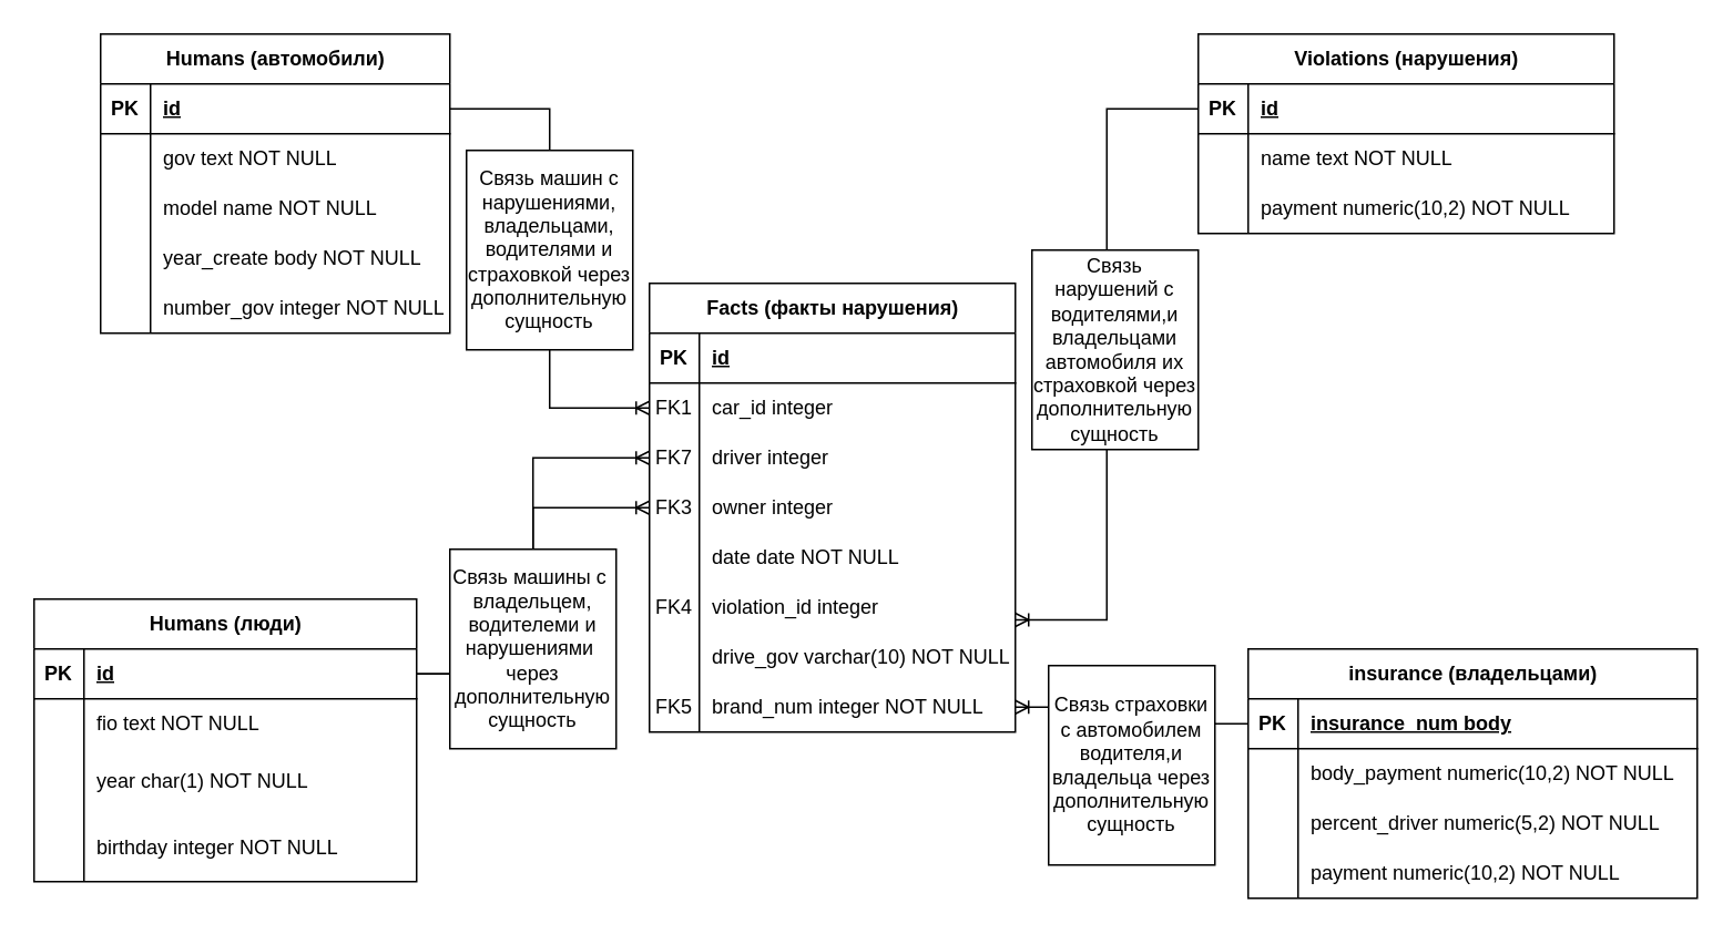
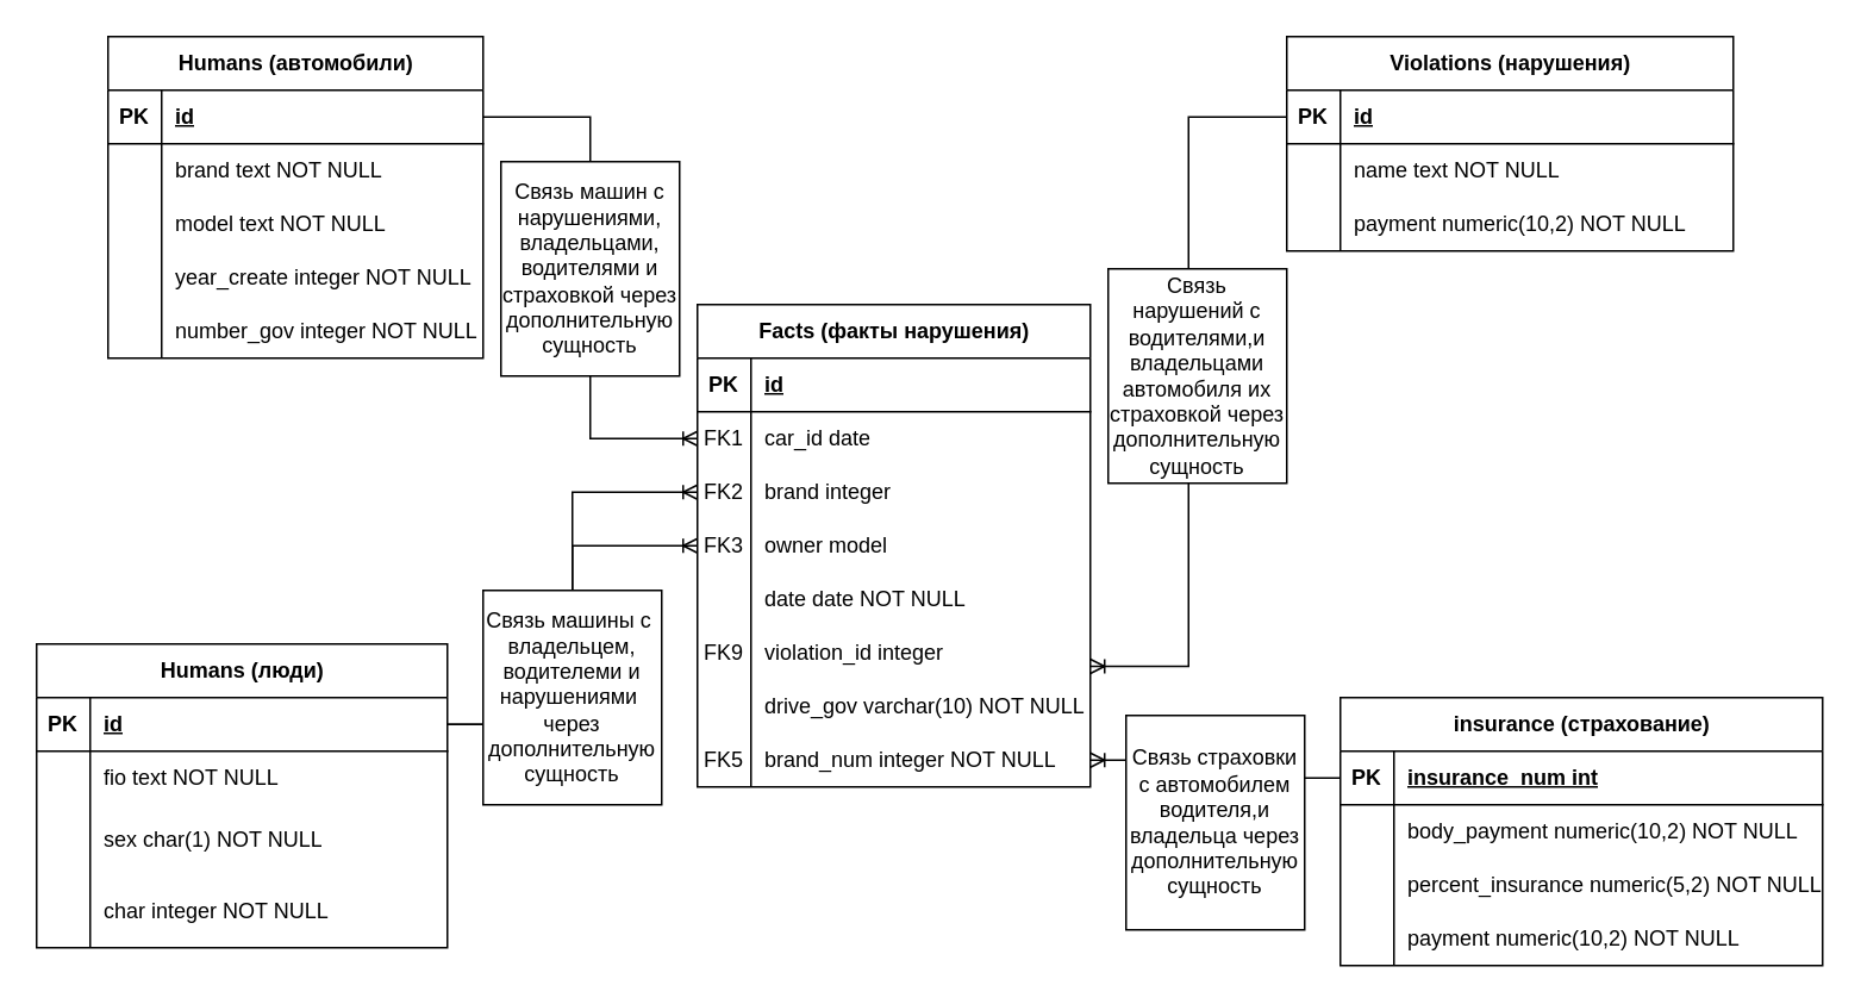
- <mxCell id="8" value="gov text NOT NULL" style="shape=partialRectangle;connectable=0;fillColor=none;top=0;left=0;bottom=0;right=0;align=left;spacingLeft=6;overflow=hidden;whiteSpace=wrap;html=1;" parent="6" vertex="1"><mxGeometry x="30" width="180" height="30" as="geometry"><mxRectangle width="180" height="30" as="alternateBounds" /></mxGeometry></mxCell>
+ <mxCell id="8" value="brand text NOT NULL" style="shape=partialRectangle;connectable=0;fillColor=none;top=0;left=0;bottom=0;right=0;align=left;spacingLeft=6;overflow=hidden;whiteSpace=wrap;html=1;" parent="6" vertex="1"><mxGeometry x="30" width="180" height="30" as="geometry"><mxRectangle width="180" height="30" as="alternateBounds" /></mxGeometry></mxCell>
- <mxCell id="11" value="model name NOT NULL" style="shape=partialRectangle;connectable=0;fillColor=none;top=0;left=0;bottom=0;right=0;align=left;spacingLeft=6;overflow=hidden;whiteSpace=wrap;html=1;" parent="9" vertex="1"><mxGeometry x="30" width="180" height="30" as="geometry"><mxRectangle width="180" height="30" as="alternateBounds" /></mxGeometry></mxCell>
+ <mxCell id="11" value="model text NOT NULL" style="shape=partialRectangle;connectable=0;fillColor=none;top=0;left=0;bottom=0;right=0;align=left;spacingLeft=6;overflow=hidden;whiteSpace=wrap;html=1;" parent="9" vertex="1"><mxGeometry x="30" width="180" height="30" as="geometry"><mxRectangle width="180" height="30" as="alternateBounds" /></mxGeometry></mxCell>
- <mxCell id="14" value="year_create body NOT NULL" style="shape=partialRectangle;connectable=0;fillColor=none;top=0;left=0;bottom=0;right=0;align=left;spacingLeft=6;overflow=hidden;whiteSpace=wrap;html=1;" parent="12" vertex="1"><mxGeometry x="30" width="180" height="30" as="geometry"><mxRectangle width="180" height="30" as="alternateBounds" /></mxGeometry></mxCell>
+ <mxCell id="14" value="year_create integer NOT NULL" style="shape=partialRectangle;connectable=0;fillColor=none;top=0;left=0;bottom=0;right=0;align=left;spacingLeft=6;overflow=hidden;whiteSpace=wrap;html=1;" parent="12" vertex="1"><mxGeometry x="30" width="180" height="30" as="geometry"><mxRectangle width="180" height="30" as="alternateBounds" /></mxGeometry></mxCell>
- <mxCell id="34" value="&lt;div&gt;car_id integer&lt;/div&gt;" style="shape=partialRectangle;connectable=0;fillColor=none;top=0;left=0;bottom=0;right=0;align=left;spacingLeft=6;overflow=hidden;whiteSpace=wrap;html=1;" parent="32" vertex="1"><mxGeometry x="30" width="190" height="30" as="geometry"><mxRectangle width="190" height="30" as="alternateBounds" /></mxGeometry></mxCell>
+ <mxCell id="34" value="&lt;div&gt;car_id date&lt;/div&gt;" style="shape=partialRectangle;connectable=0;fillColor=none;top=0;left=0;bottom=0;right=0;align=left;spacingLeft=6;overflow=hidden;whiteSpace=wrap;html=1;" parent="32" vertex="1"><mxGeometry x="30" width="190" height="30" as="geometry"><mxRectangle width="190" height="30" as="alternateBounds" /></mxGeometry></mxCell>
- <mxCell id="36" value="FK7" style="shape=partialRectangle;connectable=0;fillColor=none;top=0;left=0;bottom=0;right=0;editable=1;overflow=hidden;whiteSpace=wrap;html=1;" parent="35" vertex="1"><mxGeometry width="30" height="30" as="geometry"><mxRectangle width="30" height="30" as="alternateBounds" /></mxGeometry></mxCell>
+ <mxCell id="36" value="FK2" style="shape=partialRectangle;connectable=0;fillColor=none;top=0;left=0;bottom=0;right=0;editable=1;overflow=hidden;whiteSpace=wrap;html=1;" parent="35" vertex="1"><mxGeometry width="30" height="30" as="geometry"><mxRectangle width="30" height="30" as="alternateBounds" /></mxGeometry></mxCell>
- <mxCell id="37" value="&lt;div&gt;driver integer&lt;br&gt;&lt;/div&gt;" style="shape=partialRectangle;connectable=0;fillColor=none;top=0;left=0;bottom=0;right=0;align=left;spacingLeft=6;overflow=hidden;whiteSpace=wrap;html=1;" parent="35" vertex="1"><mxGeometry x="30" width="190" height="30" as="geometry"><mxRectangle width="190" height="30" as="alternateBounds" /></mxGeometry></mxCell>
+ <mxCell id="37" value="&lt;div&gt;brand integer&lt;br&gt;&lt;/div&gt;" style="shape=partialRectangle;connectable=0;fillColor=none;top=0;left=0;bottom=0;right=0;align=left;spacingLeft=6;overflow=hidden;whiteSpace=wrap;html=1;" parent="35" vertex="1"><mxGeometry x="30" width="190" height="30" as="geometry"><mxRectangle width="190" height="30" as="alternateBounds" /></mxGeometry></mxCell>
- <mxCell id="40" value="&lt;div&gt;owner integer&lt;/div&gt;" style="shape=partialRectangle;connectable=0;fillColor=none;top=0;left=0;bottom=0;right=0;align=left;spacingLeft=6;overflow=hidden;whiteSpace=wrap;html=1;" parent="38" vertex="1"><mxGeometry x="30" width="190" height="30" as="geometry"><mxRectangle width="190" height="30" as="alternateBounds" /></mxGeometry></mxCell>
+ <mxCell id="40" value="&lt;div&gt;owner model&lt;/div&gt;" style="shape=partialRectangle;connectable=0;fillColor=none;top=0;left=0;bottom=0;right=0;align=left;spacingLeft=6;overflow=hidden;whiteSpace=wrap;html=1;" parent="38" vertex="1"><mxGeometry x="30" width="190" height="30" as="geometry"><mxRectangle width="190" height="30" as="alternateBounds" /></mxGeometry></mxCell>
- <mxCell id="45" value="FK4" style="shape=partialRectangle;connectable=0;fillColor=none;top=0;left=0;bottom=0;right=0;editable=1;overflow=hidden;whiteSpace=wrap;html=1;" parent="44" vertex="1"><mxGeometry width="30" height="30" as="geometry"><mxRectangle width="30" height="30" as="alternateBounds" /></mxGeometry></mxCell>
+ <mxCell id="45" value="FK9" style="shape=partialRectangle;connectable=0;fillColor=none;top=0;left=0;bottom=0;right=0;editable=1;overflow=hidden;whiteSpace=wrap;html=1;" parent="44" vertex="1"><mxGeometry width="30" height="30" as="geometry"><mxRectangle width="30" height="30" as="alternateBounds" /></mxGeometry></mxCell>
- <mxCell id="66" value="&lt;div&gt;insurance (владельцами)&lt;/div&gt;" style="shape=table;startSize=30;container=1;collapsible=1;childLayout=tableLayout;fixedRows=1;rowLines=0;fontStyle=1;align=center;resizeLast=1;html=1;" parent="1" vertex="1"><mxGeometry x="750" y="390" width="270" height="150" as="geometry" /></mxCell>
+ <mxCell id="66" value="&lt;div&gt;insurance (страхование)&lt;/div&gt;" style="shape=table;startSize=30;container=1;collapsible=1;childLayout=tableLayout;fixedRows=1;rowLines=0;fontStyle=1;align=center;resizeLast=1;html=1;" parent="1" vertex="1"><mxGeometry x="750" y="390" width="270" height="150" as="geometry" /></mxCell>
- <mxCell id="69" value="insurance_num body" style="shape=partialRectangle;connectable=0;fillColor=none;top=0;left=0;bottom=0;right=0;align=left;spacingLeft=6;fontStyle=5;overflow=hidden;whiteSpace=wrap;html=1;" parent="67" vertex="1"><mxGeometry x="30" width="240" height="30" as="geometry"><mxRectangle width="240" height="30" as="alternateBounds" /></mxGeometry></mxCell>
+ <mxCell id="69" value="insurance_num int" style="shape=partialRectangle;connectable=0;fillColor=none;top=0;left=0;bottom=0;right=0;align=left;spacingLeft=6;fontStyle=5;overflow=hidden;whiteSpace=wrap;html=1;" parent="67" vertex="1"><mxGeometry x="30" width="240" height="30" as="geometry"><mxRectangle width="240" height="30" as="alternateBounds" /></mxGeometry></mxCell>
- <mxCell id="62" value="year char(1) NOT NULL" style="shape=partialRectangle;connectable=0;fillColor=none;top=0;left=0;bottom=0;right=0;align=left;spacingLeft=6;overflow=hidden;whiteSpace=wrap;html=1;" parent="60" vertex="1"><mxGeometry x="30" width="200" height="40" as="geometry"><mxRectangle width="200" height="40" as="alternateBounds" /></mxGeometry></mxCell>
+ <mxCell id="62" value="sex char(1) NOT NULL" style="shape=partialRectangle;connectable=0;fillColor=none;top=0;left=0;bottom=0;right=0;align=left;spacingLeft=6;overflow=hidden;whiteSpace=wrap;html=1;" parent="60" vertex="1"><mxGeometry x="30" width="200" height="40" as="geometry"><mxRectangle width="200" height="40" as="alternateBounds" /></mxGeometry></mxCell>
- <mxCell id="75" value="percent_driver numeric(5,2) NOT NULL" style="shape=partialRectangle;connectable=0;fillColor=none;top=0;left=0;bottom=0;right=0;align=left;spacingLeft=6;overflow=hidden;whiteSpace=wrap;html=1;" parent="73" vertex="1"><mxGeometry x="30" width="240" height="30" as="geometry"><mxRectangle width="240" height="30" as="alternateBounds" /></mxGeometry></mxCell>
+ <mxCell id="75" value="percent_insurance numeric(5,2) NOT NULL" style="shape=partialRectangle;connectable=0;fillColor=none;top=0;left=0;bottom=0;right=0;align=left;spacingLeft=6;overflow=hidden;whiteSpace=wrap;html=1;" parent="73" vertex="1"><mxGeometry x="30" width="240" height="30" as="geometry"><mxRectangle width="240" height="30" as="alternateBounds" /></mxGeometry></mxCell>
- <mxCell id="65" value="birthday integer NOT NULL" style="shape=partialRectangle;connectable=0;fillColor=none;top=0;left=0;bottom=0;right=0;align=left;spacingLeft=6;overflow=hidden;whiteSpace=wrap;html=1;" parent="63" vertex="1"><mxGeometry x="30" width="200" height="40" as="geometry"><mxRectangle width="200" height="40" as="alternateBounds" /></mxGeometry></mxCell>
+ <mxCell id="65" value="char integer NOT NULL" style="shape=partialRectangle;connectable=0;fillColor=none;top=0;left=0;bottom=0;right=0;align=left;spacingLeft=6;overflow=hidden;whiteSpace=wrap;html=1;" parent="63" vertex="1"><mxGeometry x="30" width="200" height="40" as="geometry"><mxRectangle width="200" height="40" as="alternateBounds" /></mxGeometry></mxCell>
